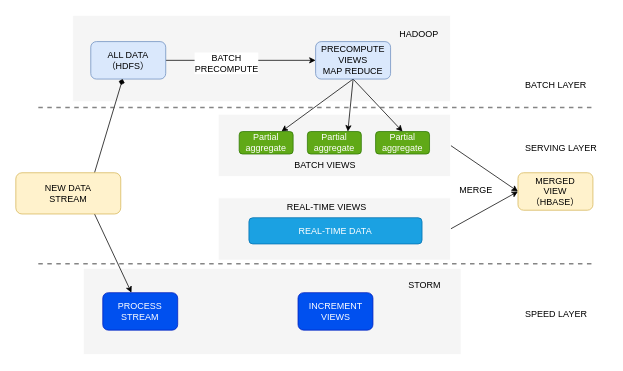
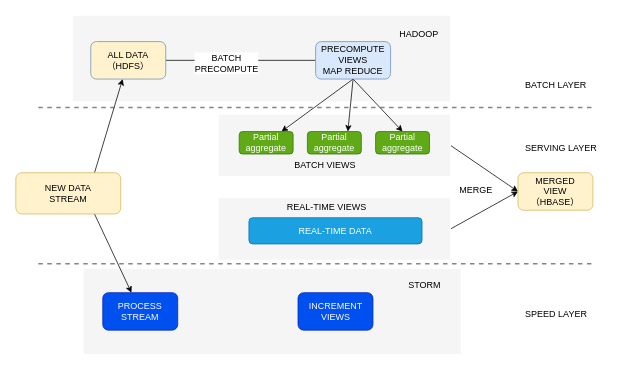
- <mxCell id="10" value="ALL DATA&lt;br&gt;（HDFS）&lt;br&gt;" style="rounded=1;whiteSpace=wrap;html=1;strokeColor=#6c8ebf;fillColor=#dae8fc;" parent="1" vertex="1"><mxGeometry x="120" y="55" width="100" height="50" as="geometry" /></mxCell>
+ <mxCell id="10" value="ALL DATA&lt;br&gt;（HDFS）&lt;br&gt;" style="rounded=1;whiteSpace=wrap;html=1;strokeColor=#6c8ebf;fillColor=#fff2cc;" parent="1" vertex="1"><mxGeometry x="120" y="55" width="100" height="50" as="geometry" /></mxCell>
- <mxCell id="8" style="edgeStyle=orthogonalEdgeStyle;rounded=0;orthogonalLoop=1;jettySize=auto;html=1;" parent="1" source="10" target="14" edge="1"><mxGeometry relative="1" as="geometry" /></mxCell>
+ <mxCell id="8" style="edgeStyle=orthogonalEdgeStyle;rounded=0;orthogonalLoop=1;jettySize=auto;html=1;endArrow=none;" parent="1" source="10" target="14" edge="1"><mxGeometry relative="1" as="geometry" /></mxCell>
- <mxCell id="16" style="rounded=0;orthogonalLoop=1;jettySize=auto;html=1;exitX=0.75;exitY=0;exitDx=0;exitDy=0;endArrow=diamond;" parent="1" source="18" target="10" edge="1"><mxGeometry relative="1" as="geometry" /></mxCell>
+ <mxCell id="16" style="rounded=0;orthogonalLoop=1;jettySize=auto;html=1;exitX=0.75;exitY=0;exitDx=0;exitDy=0;" parent="1" source="18" target="10" edge="1"><mxGeometry relative="1" as="geometry" /></mxCell>
